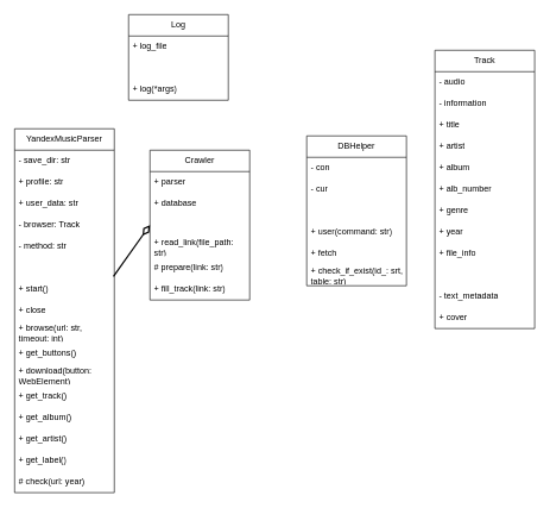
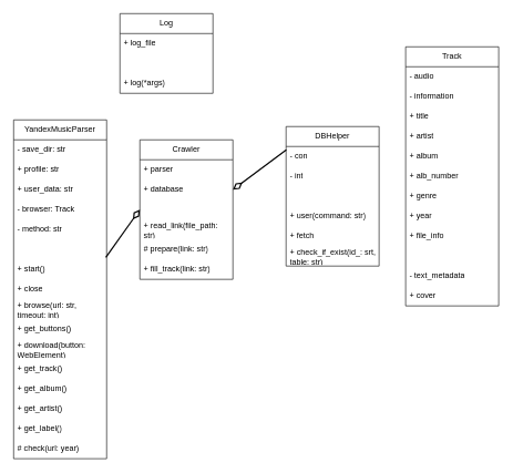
+ <mxCell id="51" value="" style="endArrow=diamondThin;startArrow=none;html=1;rounded=0;exitX=0.003;exitY=0.167;exitDx=0;exitDy=0;endFill=0;startFill=0;exitPerimeter=0;strokeWidth=2;strokeColor=default;endSize=12;entryX=1;entryY=0.5;entryDx=0;entryDy=0;" edge="1" parent="1" source="44" target="34"><mxGeometry width="50" height="50" relative="1" as="geometry"><mxPoint x="169" y="397" as="sourcePoint" /><mxPoint x="220" y="325" as="targetPoint" /></mxGeometry></mxCell>
- <mxCell id="46" value="- cur" style="text;strokeColor=none;fillColor=none;align=left;verticalAlign=middle;spacingLeft=4;spacingRight=4;overflow=hidden;points=[[0,0.5],[1,0.5]];portConstraint=eastwest;rotatable=0;whiteSpace=wrap;html=1;" vertex="1" parent="44"><mxGeometry y="60" width="140" height="30" as="geometry" /></mxCell>
+ <mxCell id="46" value="- int" style="text;strokeColor=none;fillColor=none;align=left;verticalAlign=middle;spacingLeft=4;spacingRight=4;overflow=hidden;points=[[0,0.5],[1,0.5]];portConstraint=eastwest;rotatable=0;whiteSpace=wrap;html=1;" vertex="1" parent="44"><mxGeometry y="60" width="140" height="30" as="geometry" /></mxCell>
